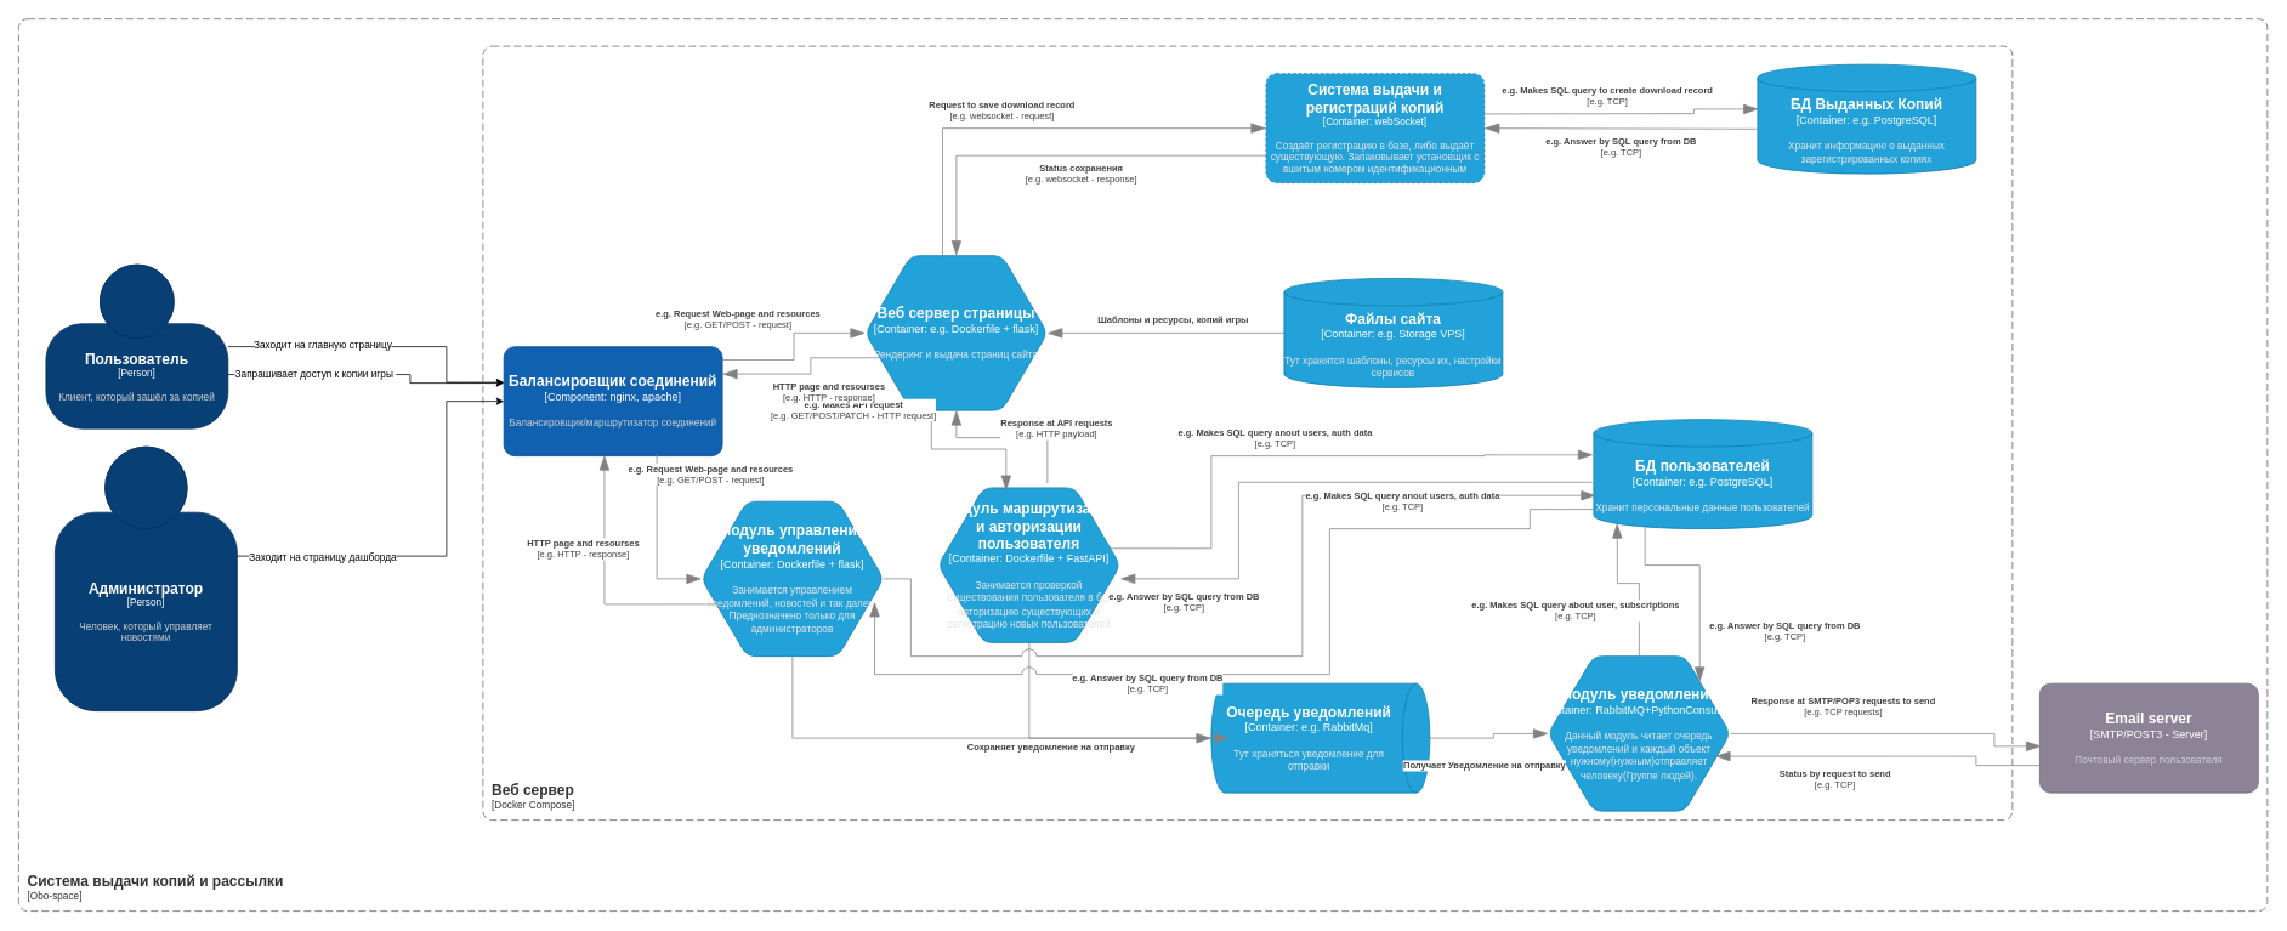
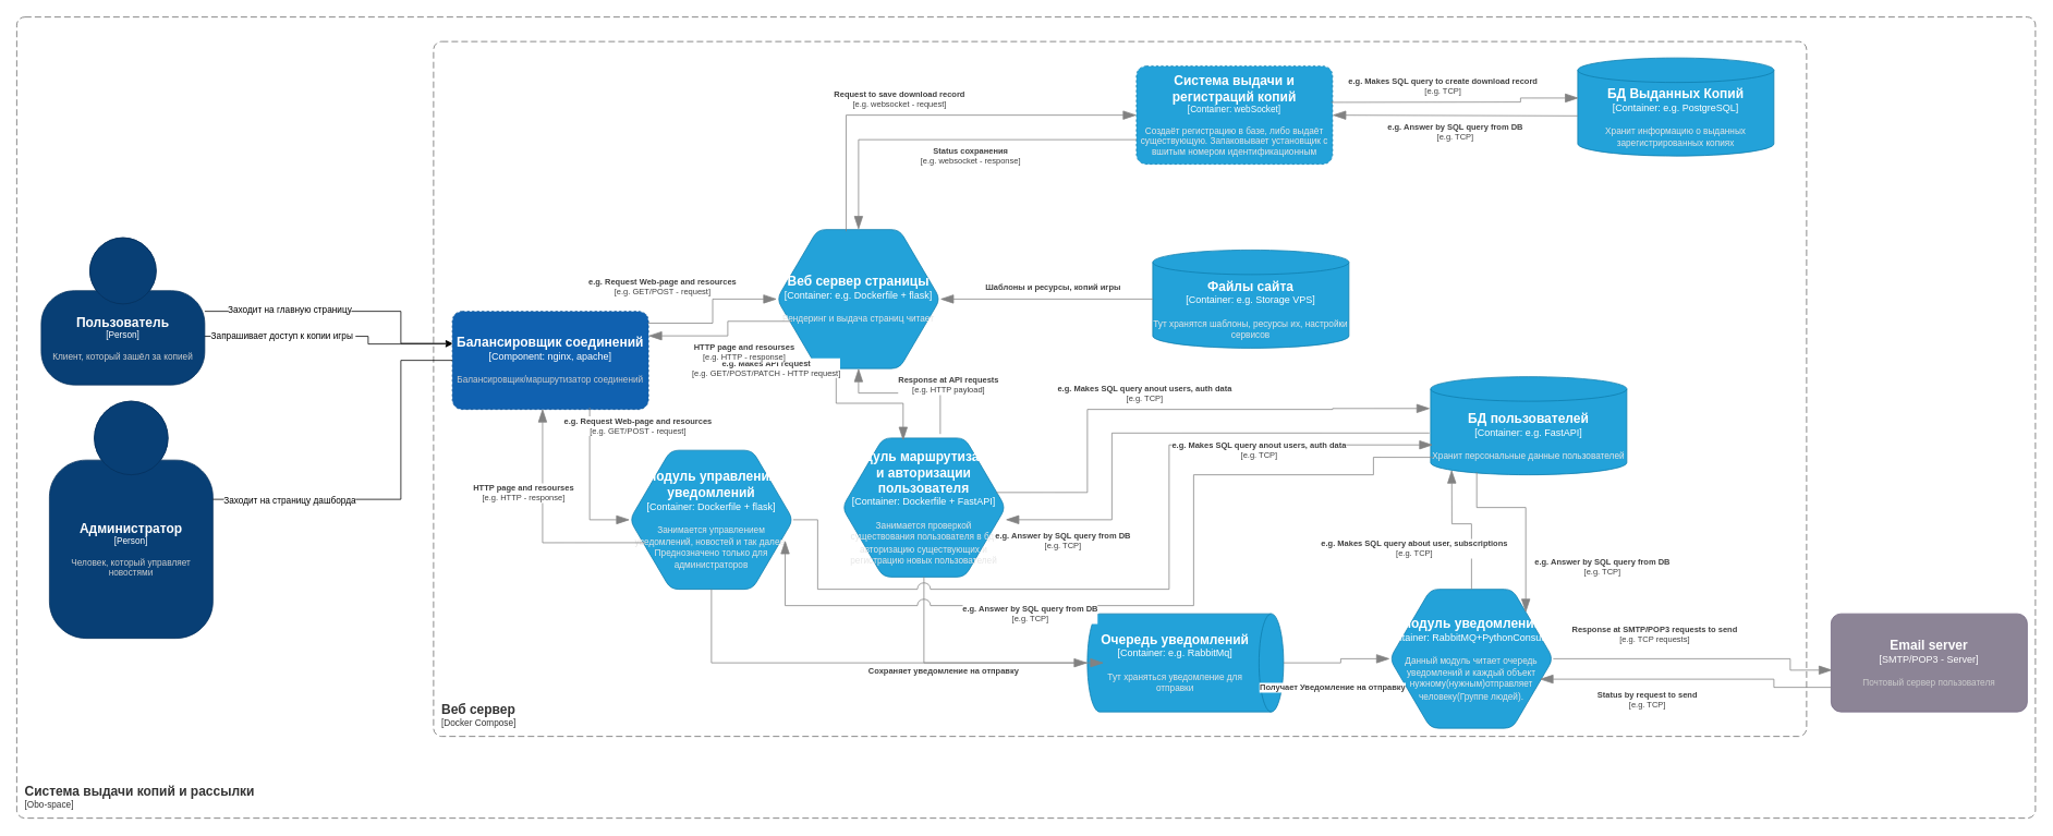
- <mxCell id="9" value="&lt;font style=&quot;font-size: 16px&quot;&gt;&lt;b&gt;Веб сервер страницы&lt;/b&gt;&lt;/font&gt;&lt;div&gt;[Container:&amp;nbsp;e.g. Dockerfile + flask]&lt;/div&gt;&lt;br&gt;&lt;div&gt;&lt;font style=&quot;font-size: 11px&quot;&gt;&lt;font color=&quot;#E6E6E6&quot;&gt;Рендеринг и выдача страниц сайта&lt;/font&gt;&lt;/div&gt;" style="shape=hexagon;size=50;perimeter=hexagonPerimeter2;whiteSpace=wrap;html=1;fixedSize=1;rounded=1;labelBackgroundColor=none;fillColor=#23A2D9;fontSize=12;fontColor=#ffffff;align=center;strokeColor=#0E7DAD;metaEdit=1;points=[[0.5,0,0],[1,0.25,0],[1,0.5,0],[1,0.75,0],[0.5,1,0],[0,0.75,0],[0,0.5,0],[0,0.25,0]];resizable=0;" parent="1" vertex="1"><mxGeometry x="950" y="280" width="200" height="170" as="geometry" /></mxCell>
+ <mxCell id="9" value="&lt;font style=&quot;font-size: 16px&quot;&gt;&lt;b&gt;Веб сервер страницы&lt;/b&gt;&lt;/font&gt;&lt;div&gt;[Container:&amp;nbsp;e.g. Dockerfile + flask]&lt;/div&gt;&lt;br&gt;&lt;div&gt;&lt;font style=&quot;font-size: 11px&quot;&gt;&lt;font color=&quot;#E6E6E6&quot;&gt;Рендеринг и выдача страниц читает&lt;/font&gt;&lt;/div&gt;" style="shape=hexagon;size=50;perimeter=hexagonPerimeter2;whiteSpace=wrap;html=1;fixedSize=1;rounded=1;labelBackgroundColor=none;fillColor=#23A2D9;fontSize=12;fontColor=#ffffff;align=center;strokeColor=#0E7DAD;metaEdit=1;points=[[0.5,0,0],[1,0.25,0],[1,0.5,0],[1,0.75,0],[0.5,1,0],[0,0.75,0],[0,0.5,0],[0,0.25,0]];resizable=0;" parent="1" vertex="1"><mxGeometry x="950" y="280" width="200" height="170" as="geometry" /></mxCell>
- <mxCell id="35" style="edgeStyle=orthogonalEdgeStyle;rounded=0;orthogonalLoop=1;jettySize=auto;html=1;entryX=0;entryY=0.5;entryDx=0;entryDy=0;entryPerimeter=0;" parent="1" source="34" target="8" edge="1"><mxGeometry relative="1" as="geometry"><Array as="points"><mxPoint x="490" y="610" /><mxPoint x="490" y="440" /></Array></mxGeometry></mxCell>
+ <mxCell id="35" style="edgeStyle=orthogonalEdgeStyle;rounded=0;orthogonalLoop=1;jettySize=auto;html=1;entryX=0;entryY=0.5;entryDx=0;entryDy=0;entryPerimeter=0;endArrow=none;" parent="1" source="34" target="8" edge="1"><mxGeometry relative="1" as="geometry"><Array as="points"><mxPoint x="490" y="610" /><mxPoint x="490" y="440" /></Array></mxGeometry></mxCell>
- <mxCell id="8" value="&lt;font style=&quot;font-size: 16px&quot;&gt;&lt;b&gt;Балансировщик соединений&lt;/b&gt;&lt;/font&gt;&lt;div&gt;[Component: nginx, apache]&lt;/div&gt;&lt;br&gt;&lt;div&gt;&lt;font style=&quot;font-size: 11px&quot;&gt;&lt;font color=&quot;#cccccc&quot;&gt;Балансировщик/маршрутизатор соединений&lt;/font&gt;&lt;/div&gt;" style="rounded=1;whiteSpace=wrap;html=1;labelBackgroundColor=none;fillColor=#1061B0;fontColor=#ffffff;align=center;arcSize=10;strokeColor=#0D5091;metaEdit=1;resizable=0;points=[[0.25,0,0],[0.5,0,0],[0.75,0,0],[1,0.25,0],[1,0.5,0],[1,0.75,0],[0.75,1,0],[0.5,1,0],[0.25,1,0],[0,0.75,0],[0,0.5,0],[0,0.25,0]];" parent="1" vertex="1"><mxGeometry x="553" y="380" width="240" height="120" as="geometry" /></mxCell>
+ <mxCell id="8" value="&lt;font style=&quot;font-size: 16px&quot;&gt;&lt;b&gt;Балансировщик соединений&lt;/b&gt;&lt;/font&gt;&lt;div&gt;[Component: nginx, apache]&lt;/div&gt;&lt;br&gt;&lt;div&gt;&lt;font style=&quot;font-size: 11px&quot;&gt;&lt;font color=&quot;#cccccc&quot;&gt;Балансировщик/маршрутизатор соединений&lt;/font&gt;&lt;/div&gt;" style="rounded=1;whiteSpace=wrap;html=1;labelBackgroundColor=none;fillColor=#1061B0;fontColor=#ffffff;align=center;arcSize=10;strokeColor=#0D5091;metaEdit=1;resizable=0;points=[[0.25,0,0],[0.5,0,0],[0.75,0,0],[1,0.25,0],[1,0.5,0],[1,0.75,0],[0.75,1,0],[0.5,1,0],[0.25,1,0],[0,0.75,0],[0,0.5,0],[0,0.25,0]];dashed=1;" parent="1" vertex="1"><mxGeometry x="553" y="380" width="240" height="120" as="geometry" /></mxCell>
- <mxCell id="7" value="&lt;font style=&quot;font-size: 16px&quot;&gt;&lt;b&gt;БД пользователей&lt;/b&gt;&lt;/font&gt;&lt;div&gt;[Container:&amp;nbsp;e.g. PostgreSQL]&lt;/div&gt;&lt;br&gt;&lt;div&gt;&lt;font style=&quot;font-size: 11px&quot;&gt;&lt;font color=&quot;#E6E6E6&quot;&gt;Хранит персональные данные пользователей&lt;/font&gt;&lt;/div&gt;" style="shape=cylinder3;size=15;whiteSpace=wrap;html=1;boundedLbl=1;rounded=0;labelBackgroundColor=none;fillColor=#23A2D9;fontSize=12;fontColor=#ffffff;align=center;strokeColor=#0E7DAD;metaEdit=1;points=[[0.5,0,0],[1,0.25,0],[1,0.5,0],[1,0.75,0],[0.5,1,0],[0,0.75,0],[0,0.5,0],[0,0.25,0]];resizable=0;" parent="1" vertex="1"><mxGeometry x="1750" y="460" width="240" height="120" as="geometry" /></mxCell>
+ <mxCell id="7" value="&lt;font style=&quot;font-size: 16px&quot;&gt;&lt;b&gt;БД пользователей&lt;/b&gt;&lt;/font&gt;&lt;div&gt;[Container:&amp;nbsp;e.g. FastAPI]&lt;/div&gt;&lt;br&gt;&lt;div&gt;&lt;font style=&quot;font-size: 11px&quot;&gt;&lt;font color=&quot;#E6E6E6&quot;&gt;Хранит персональные данные пользователей&lt;/font&gt;&lt;/div&gt;" style="shape=cylinder3;size=15;whiteSpace=wrap;html=1;boundedLbl=1;rounded=0;labelBackgroundColor=none;fillColor=#23A2D9;fontSize=12;fontColor=#ffffff;align=center;strokeColor=#0E7DAD;metaEdit=1;points=[[0.5,0,0],[1,0.25,0],[1,0.5,0],[1,0.75,0],[0.5,1,0],[0,0.75,0],[0,0.5,0],[0,0.25,0]];resizable=0;" parent="1" vertex="1"><mxGeometry x="1750" y="460" width="240" height="120" as="geometry" /></mxCell>
- <mxCell id="25" value="&lt;font style=&quot;font-size: 16px&quot;&gt;&lt;b&gt;Email server&lt;/b&gt;&lt;/font&gt;&lt;div&gt;[SMTP/POST3 - Server]&lt;/div&gt;&lt;br&gt;&lt;div&gt;&lt;font style=&quot;font-size: 11px&quot;&gt;&lt;font color=&quot;#cccccc&quot;&gt;Почтовый сервер пользователя&lt;/font&gt;&lt;/div&gt;" style="rounded=1;whiteSpace=wrap;html=1;labelBackgroundColor=none;fillColor=#8C8496;fontColor=#ffffff;align=center;arcSize=10;strokeColor=#736782;metaEdit=1;resizable=0;points=[[0.25,0,0],[0.5,0,0],[0.75,0,0],[1,0.25,0],[1,0.5,0],[1,0.75,0],[0.75,1,0],[0.5,1,0],[0.25,1,0],[0,0.75,0],[0,0.5,0],[0,0.25,0]];" parent="1" vertex="1"><mxGeometry x="2240" y="750" width="240" height="120" as="geometry" /></mxCell>
+ <mxCell id="25" value="&lt;font style=&quot;font-size: 16px&quot;&gt;&lt;b&gt;Email server&lt;/b&gt;&lt;/font&gt;&lt;div&gt;[SMTP/POP3 - Server]&lt;/div&gt;&lt;br&gt;&lt;div&gt;&lt;font style=&quot;font-size: 11px&quot;&gt;&lt;font color=&quot;#cccccc&quot;&gt;Почтовый сервер пользователя&lt;/font&gt;&lt;/div&gt;" style="rounded=1;whiteSpace=wrap;html=1;labelBackgroundColor=none;fillColor=#8C8496;fontColor=#ffffff;align=center;arcSize=10;strokeColor=#736782;metaEdit=1;resizable=0;points=[[0.25,0,0],[0.5,0,0],[0.75,0,0],[1,0.25,0],[1,0.5,0],[1,0.75,0],[0.75,1,0],[0.5,1,0],[0.25,1,0],[0,0.75,0],[0,0.5,0],[0,0.25,0]];" parent="1" vertex="1"><mxGeometry x="2240" y="750" width="240" height="120" as="geometry" /></mxCell>
